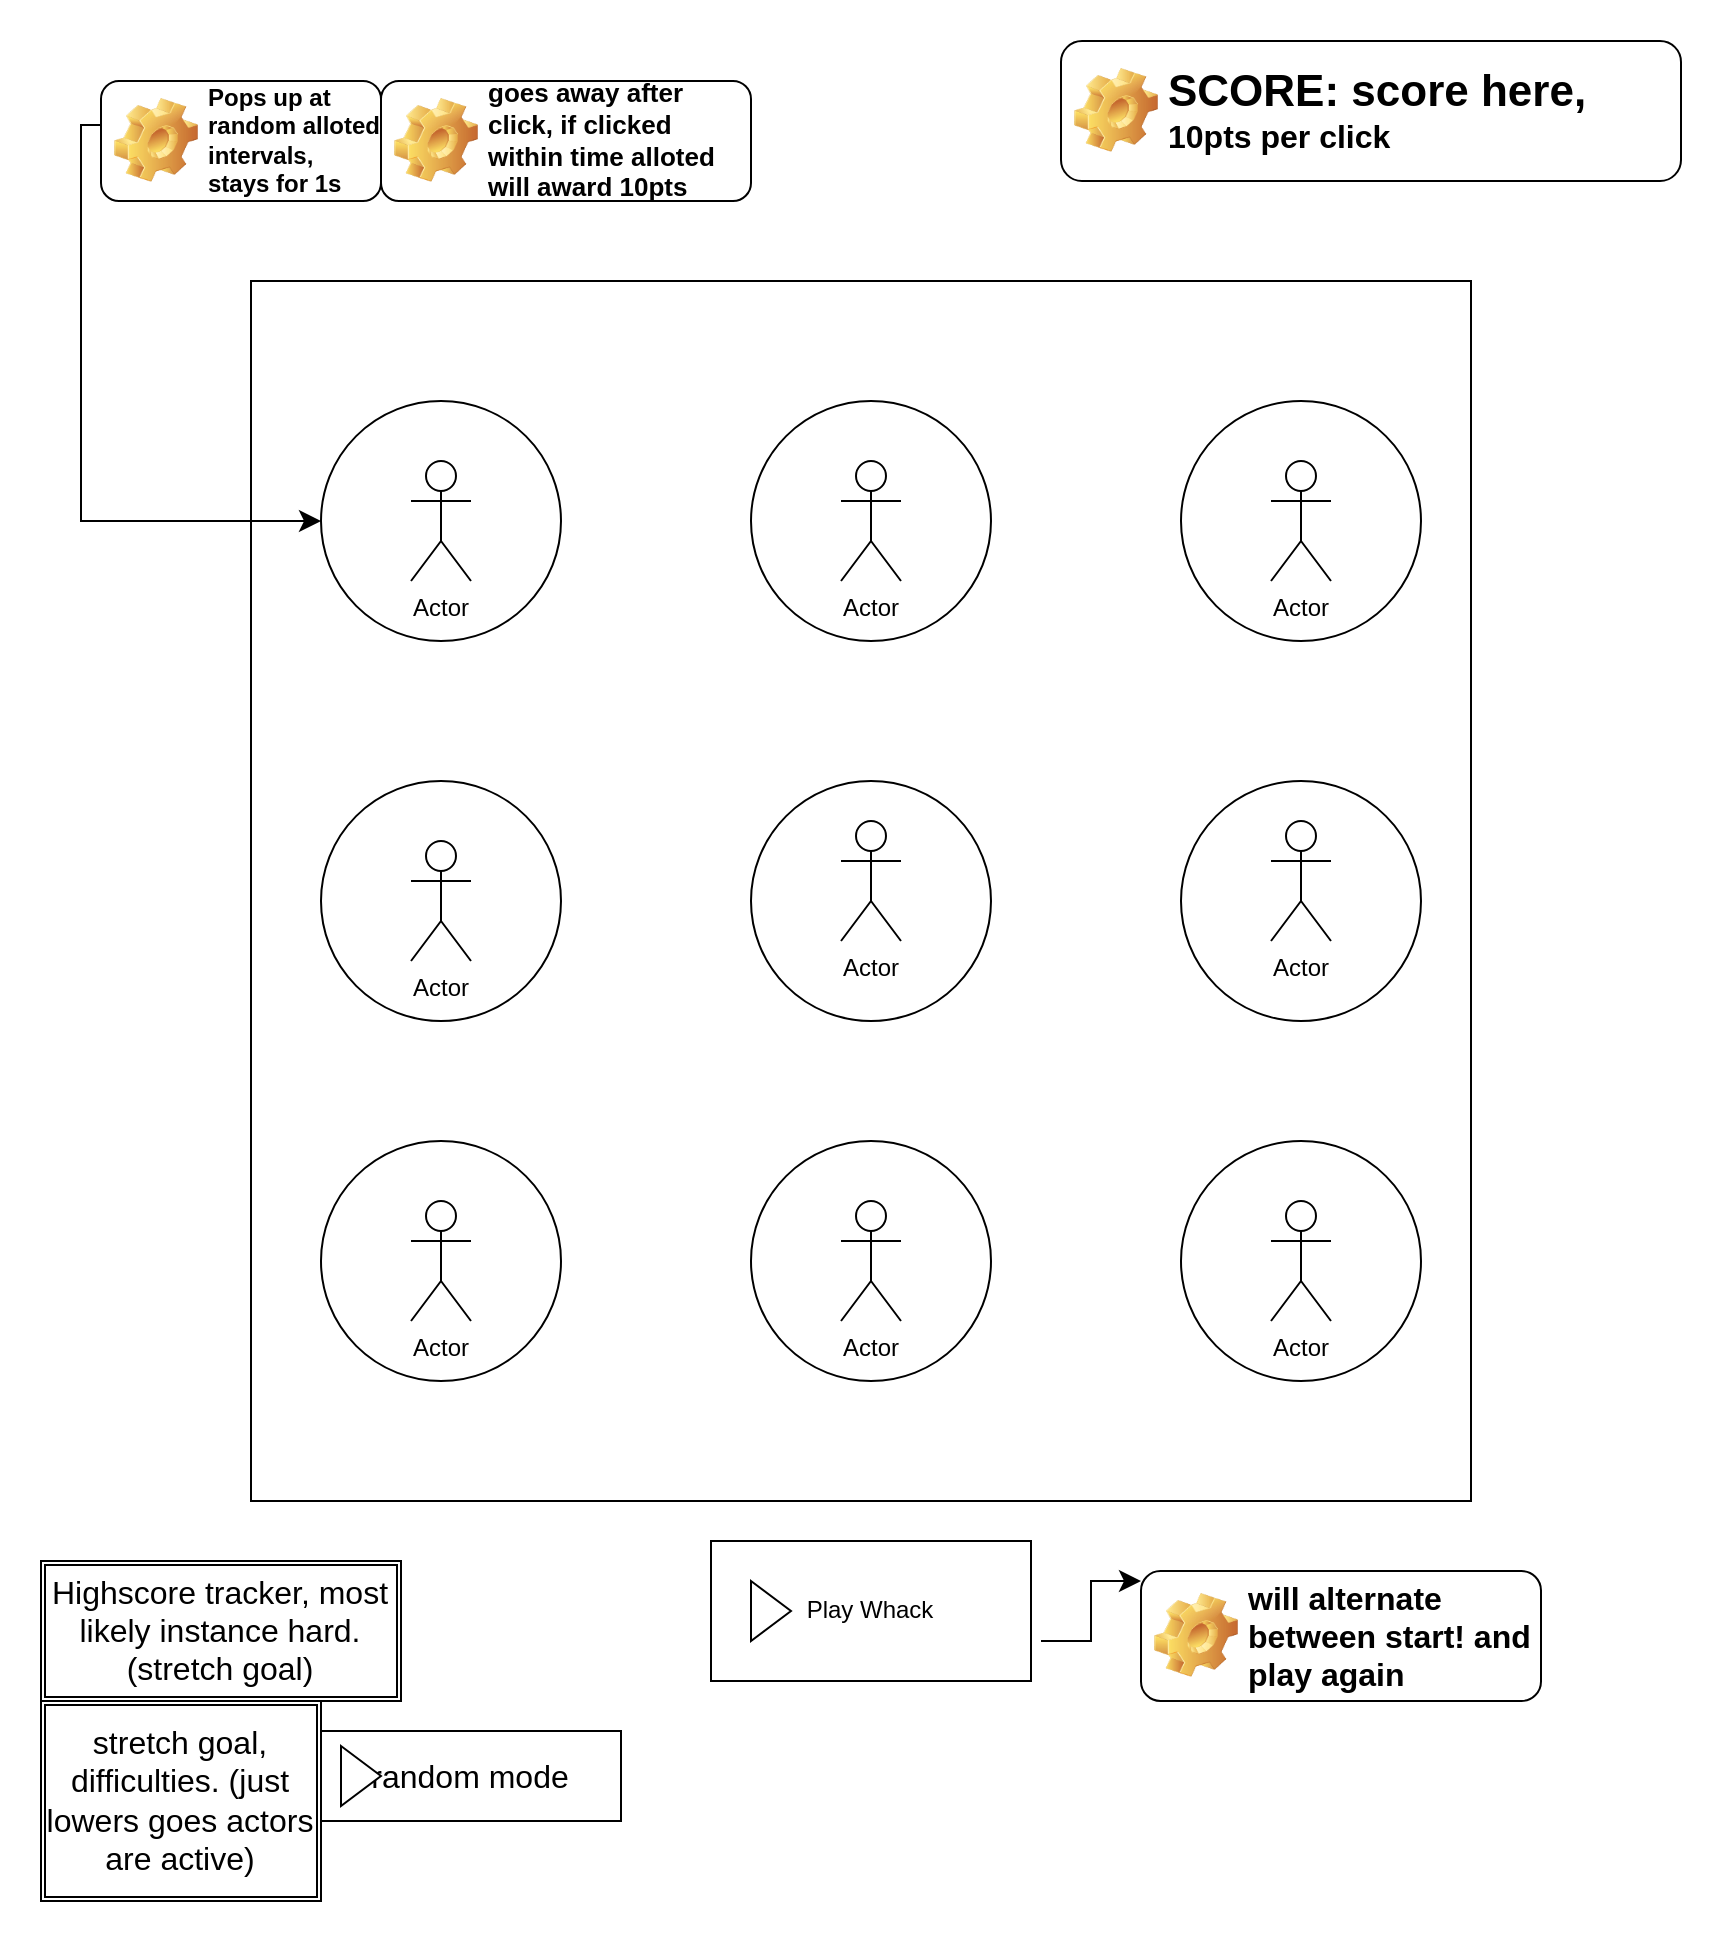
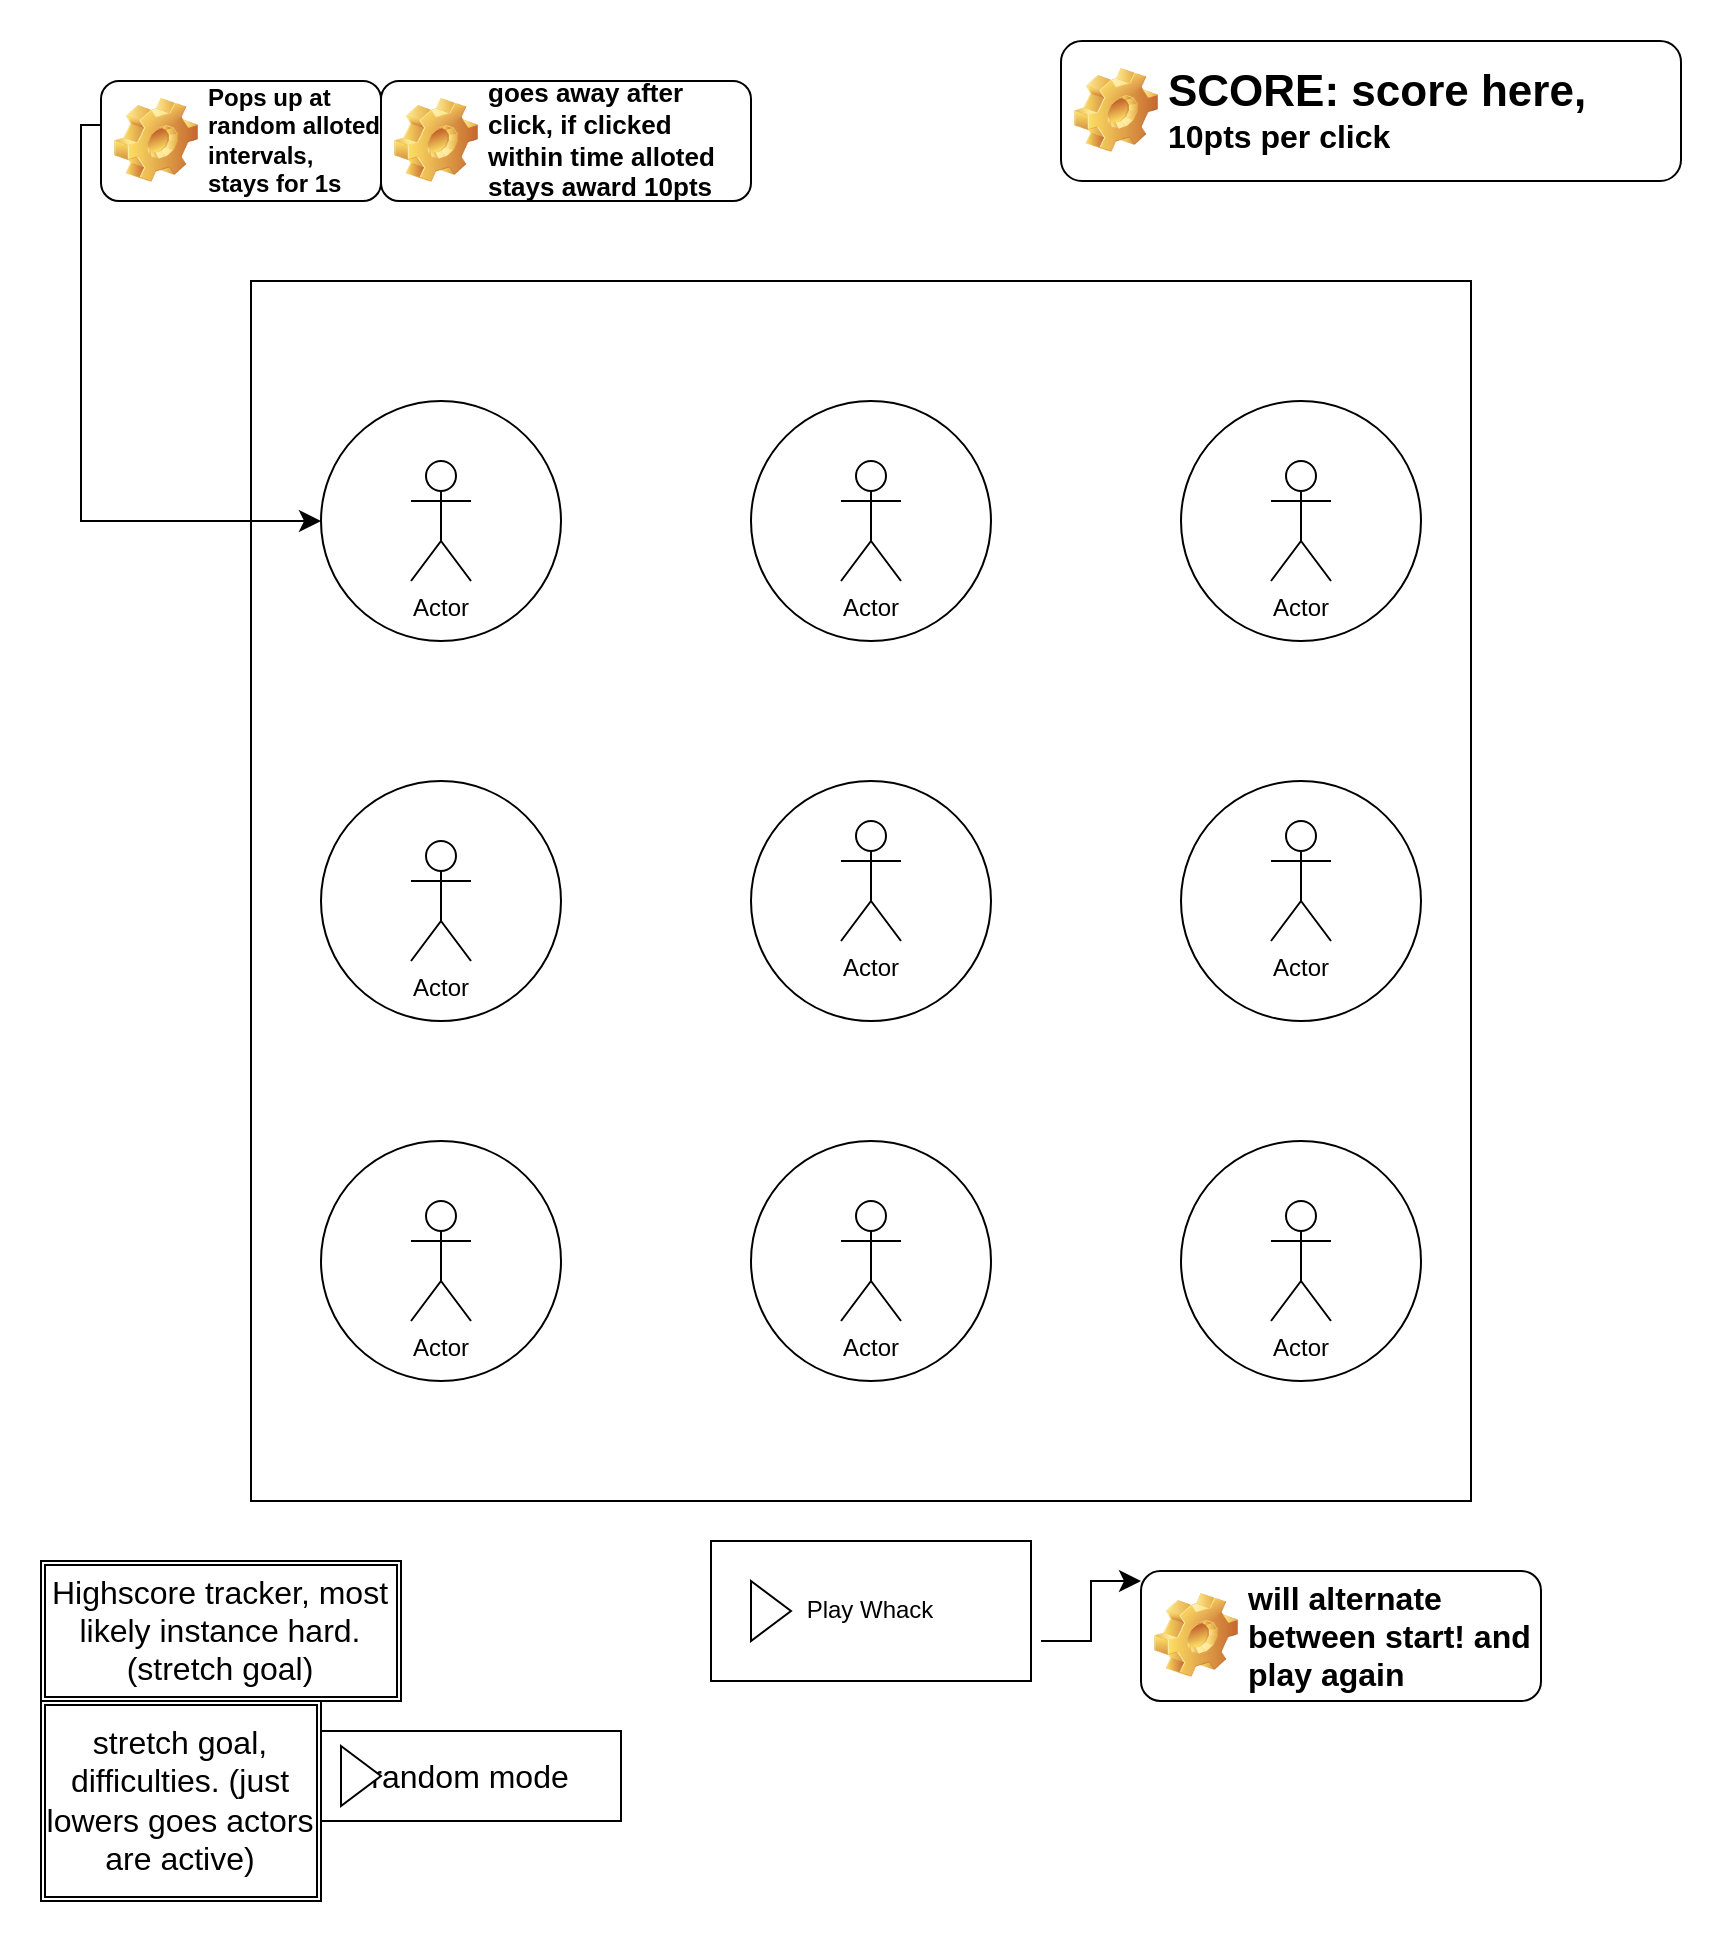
- <mxCell id="26" value="goes away after click, if clicked within time alloted will award 10pts" style="label;whiteSpace=wrap;html=1;image=img/clipart/Gear_128x128.png;fontFamily=Helvetica;fontSize=13;" vertex="1" parent="1"><mxGeometry x="190" y="40" width="185" height="60" as="geometry" /></mxCell>
+ <mxCell id="26" value="goes away after click, if clicked within time alloted stays award 10pts" style="label;whiteSpace=wrap;html=1;image=img/clipart/Gear_128x128.png;fontFamily=Helvetica;fontSize=13;" vertex="1" parent="1"><mxGeometry x="190" y="40" width="185" height="60" as="geometry" /></mxCell>
